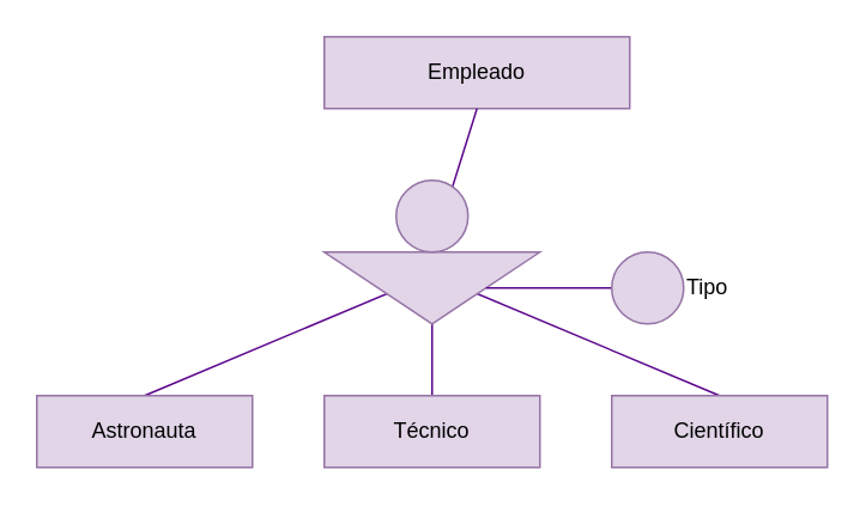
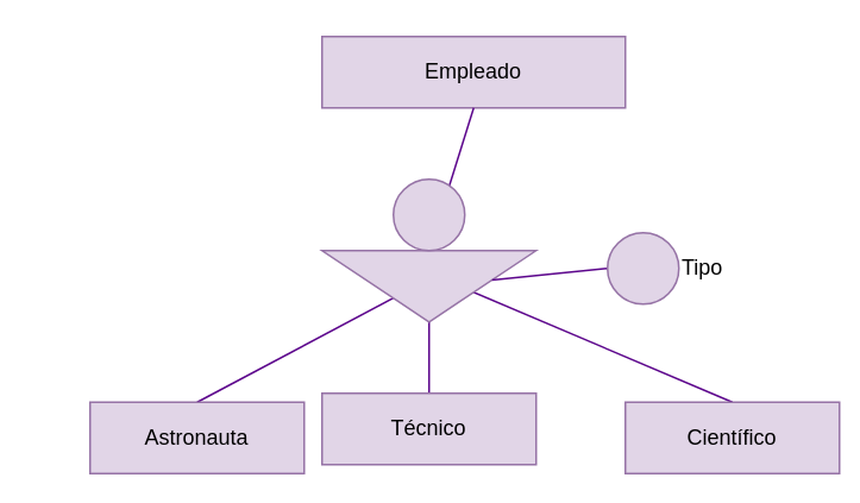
- <mxCell id="12" value="Tipo" style="ellipse;whiteSpace=wrap;html=1;aspect=fixed;fillColor=#e1d5e7;strokeColor=#9673a6;verticalAlign=middle;labelPosition=right;verticalLabelPosition=middle;align=left;" parent="1" vertex="1"><mxGeometry x="340" y="140" width="40" height="40" as="geometry" /></mxCell>
+ <mxCell id="12" value="Tipo" style="ellipse;whiteSpace=wrap;html=1;aspect=fixed;fillColor=#e1d5e7;strokeColor=#9673a6;verticalAlign=middle;labelPosition=right;verticalLabelPosition=middle;align=left;" parent="1" vertex="1"><mxGeometry x="340" y="130" width="40" height="40" as="geometry" /></mxCell>
- <mxCell id="8" value="Astronauta" style="rounded=0;whiteSpace=wrap;html=1;fillColor=#e1d5e7;strokeColor=#9673a6;" parent="1" vertex="1"><mxGeometry x="20" y="220" width="120" height="40" as="geometry" /></mxCell>
+ <mxCell id="8" value="Astronauta" style="rounded=0;whiteSpace=wrap;html=1;fillColor=#e1d5e7;strokeColor=#9673a6;" parent="1" vertex="1"><mxGeometry x="50" y="225" width="120" height="40" as="geometry" /></mxCell>
- <mxCell id="7" value="Científico" style="rounded=0;whiteSpace=wrap;html=1;fillColor=#e1d5e7;strokeColor=#9673a6;" parent="1" vertex="1"><mxGeometry x="340" y="220" width="120" height="40" as="geometry" /></mxCell>
+ <mxCell id="7" value="Científico" style="rounded=0;whiteSpace=wrap;html=1;fillColor=#e1d5e7;strokeColor=#9673a6;" parent="1" vertex="1"><mxGeometry x="350" y="225" width="120" height="40" as="geometry" /></mxCell>
